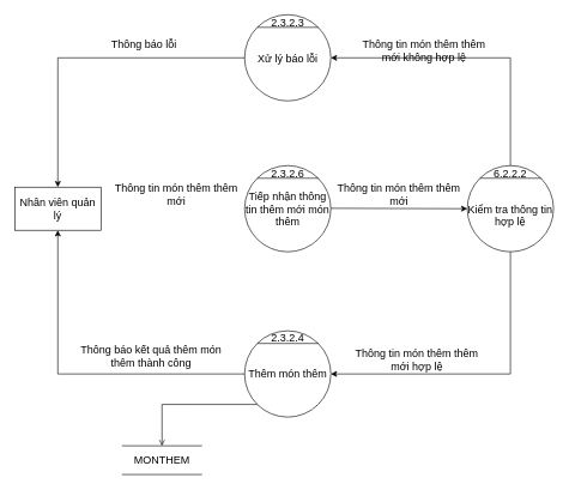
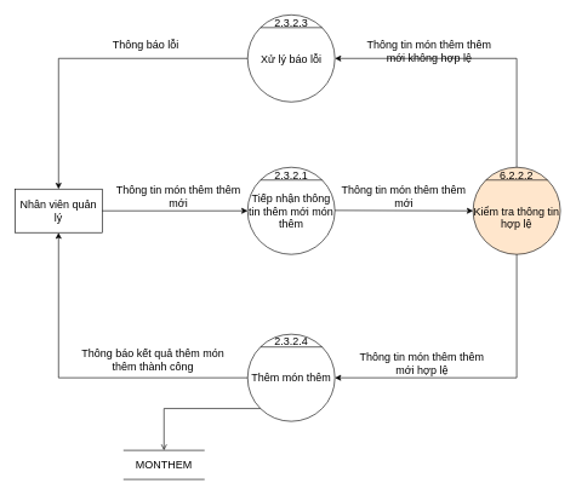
- <mxCell id="4" value="2.3.2.6" style="text;html=1;strokeColor=none;fillColor=none;align=center;verticalAlign=middle;whiteSpace=wrap;rounded=0;fontSize=15;" vertex="1" parent="1"><mxGeometry x="380" y="230" width="40" height="20" as="geometry" /></mxCell>
+ <mxCell id="4" value="2.3.2.1" style="text;html=1;strokeColor=none;fillColor=none;align=center;verticalAlign=middle;whiteSpace=wrap;rounded=0;fontSize=15;" vertex="1" parent="1"><mxGeometry x="380" y="230" width="40" height="20" as="geometry" /></mxCell>
+ <mxCell id="6" value="" style="endArrow=classic;html=1;rounded=0;exitX=1;exitY=0.5;exitDx=0;exitDy=0;entryX=0;entryY=0.5;entryDx=0;entryDy=0;fontSize=15;" edge="1" parent="1" source="5" target="2"><mxGeometry width="50" height="50" relative="1" as="geometry"><mxPoint x="290" y="310" as="sourcePoint" /><mxPoint x="340" y="260" as="targetPoint" /></mxGeometry></mxCell>
- <mxCell id="8" value="&lt;br&gt;Kiểm tra thông tin hợp lệ" style="ellipse;whiteSpace=wrap;html=1;aspect=fixed;fontSize=15;" vertex="1" parent="1"><mxGeometry x="650" y="230" width="120" height="120" as="geometry" /></mxCell>
+ <mxCell id="8" value="&lt;br&gt;Kiểm tra thông tin hợp lệ" style="ellipse;whiteSpace=wrap;html=1;aspect=fixed;fontSize=15;fillColor=#ffe6cc;" vertex="1" parent="1"><mxGeometry x="650" y="230" width="120" height="120" as="geometry" /></mxCell>
